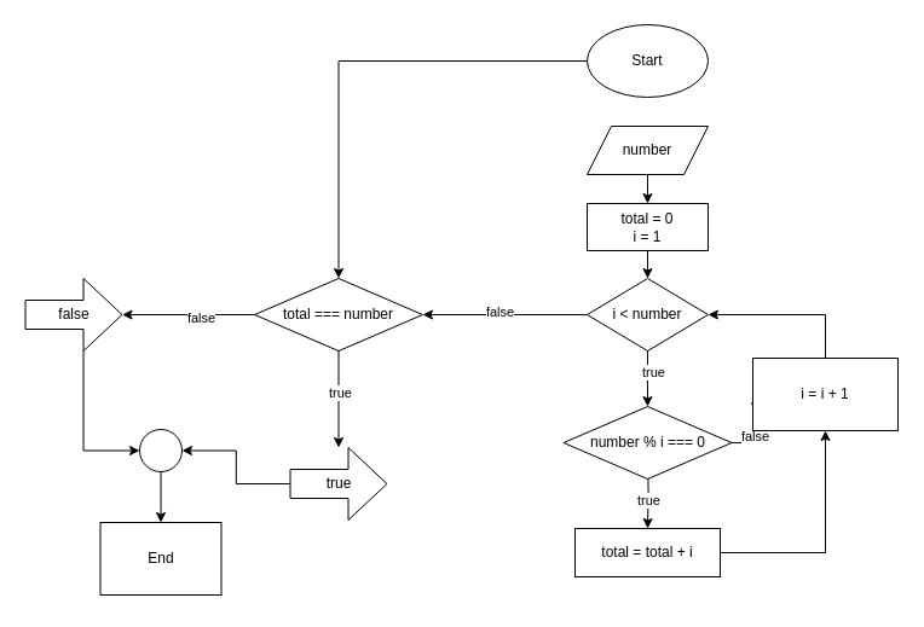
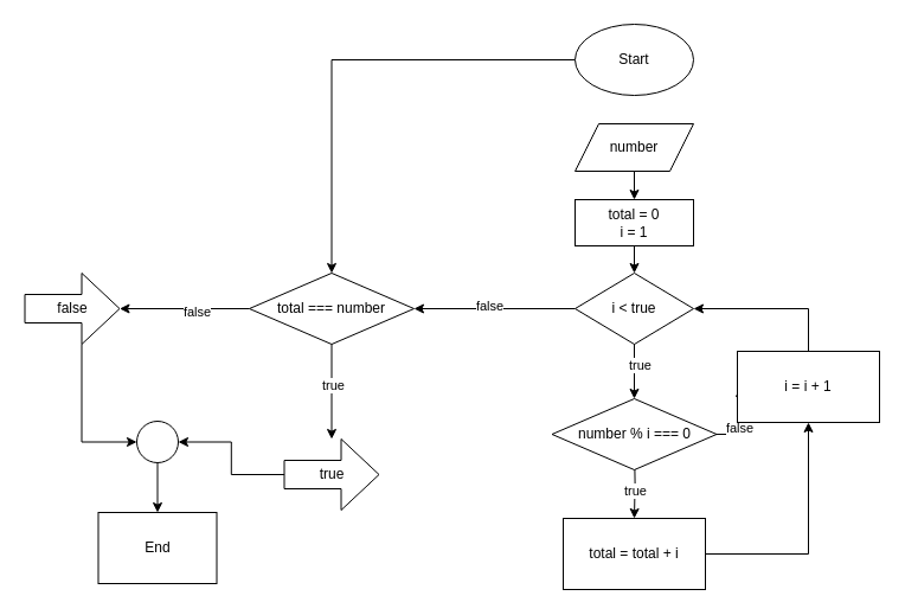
- <mxCell id="10" value="i &amp;lt; number" style="rhombus;whiteSpace=wrap;html=1;" parent="1" vertex="1"><mxGeometry x="485" y="230" width="100" height="60" as="geometry" /></mxCell>
+ <mxCell id="10" value="i &amp;lt; true" style="rhombus;whiteSpace=wrap;html=1;" parent="1" vertex="1"><mxGeometry x="485" y="230" width="100" height="60" as="geometry" /></mxCell>
- <mxCell id="17" value="total = total + i" style="rounded=0;whiteSpace=wrap;html=1;" parent="1" vertex="1"><mxGeometry x="475" y="437" width="120" height="40" as="geometry" /></mxCell>
+ <mxCell id="17" value="total = total + i" style="rounded=0;whiteSpace=wrap;html=1;" parent="1" vertex="1"><mxGeometry x="475" y="437" width="120" height="60" as="geometry" /></mxCell>
